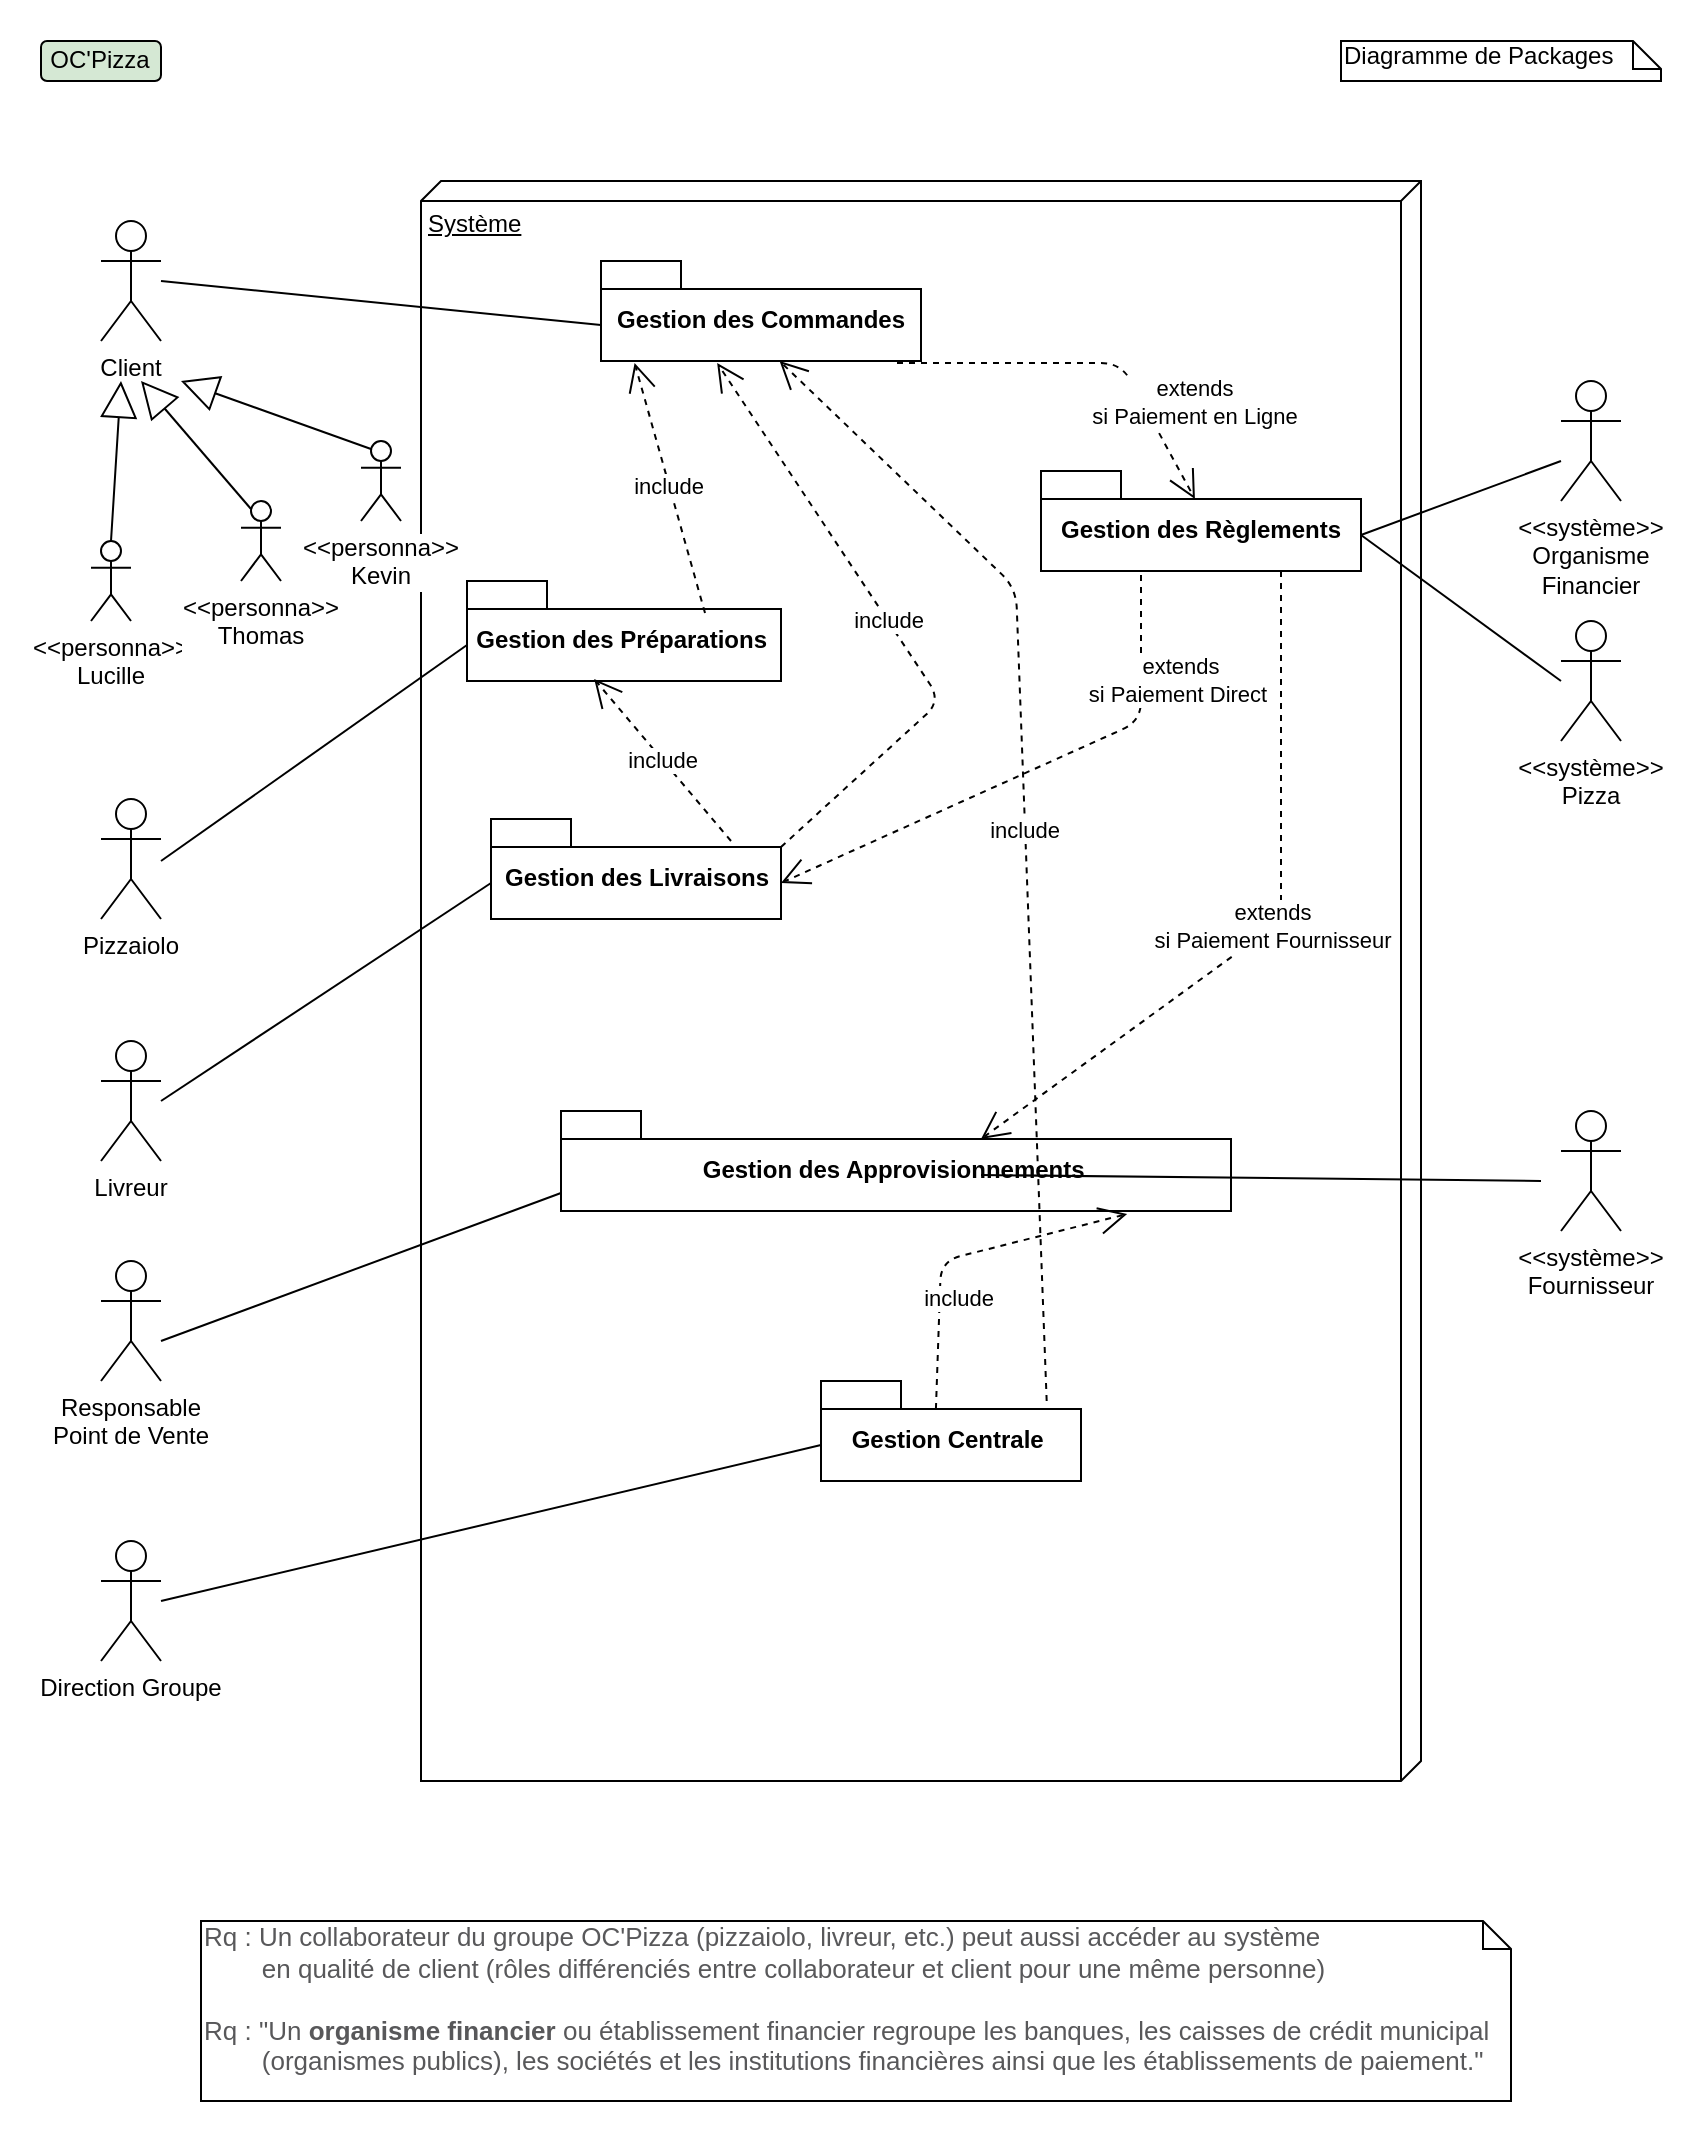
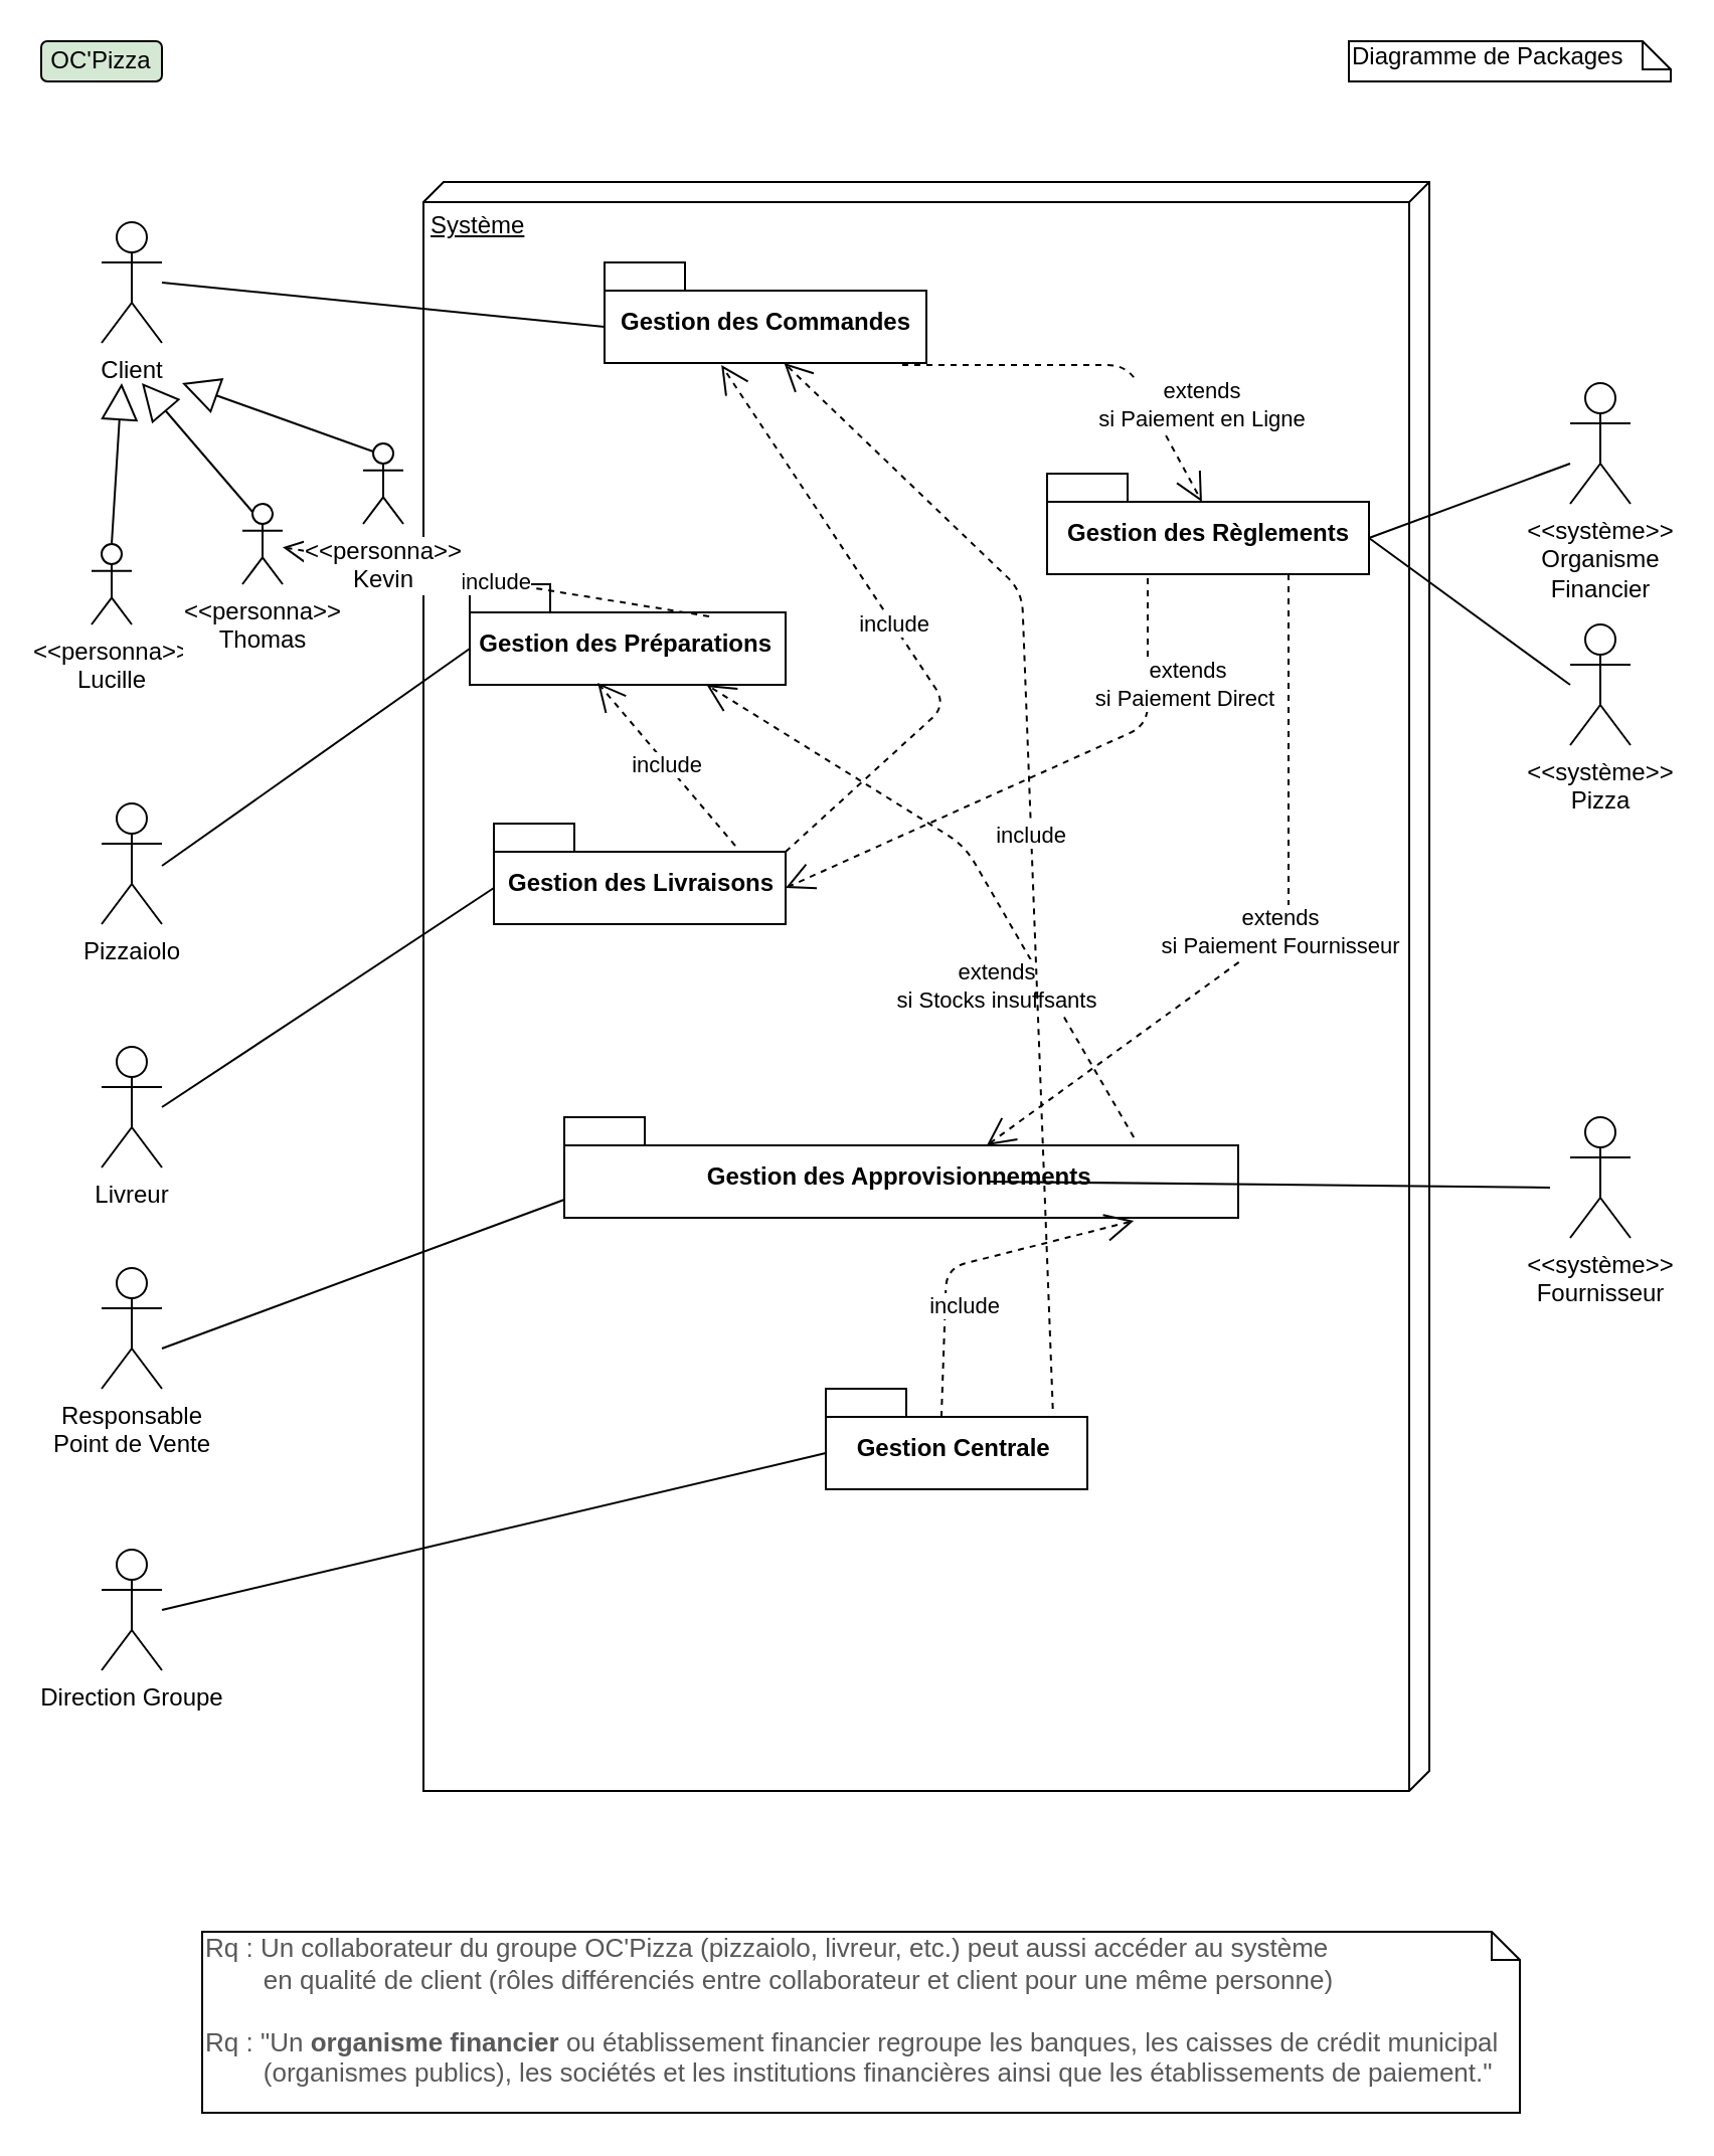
- <mxCell id="24" value="include" style="endArrow=open;endSize=12;dashed=1;html=1;entryX=0.105;entryY=1.02;entryDx=0;entryDy=0;entryPerimeter=0;exitX=0.758;exitY=0.32;exitDx=0;exitDy=0;exitPerimeter=0;" parent="1" source="9" target="6" edge="1"><mxGeometry width="160" relative="1" as="geometry"><mxPoint x="375" y="300" as="sourcePoint" /><mxPoint x="400" y="229.5" as="targetPoint" /><mxPoint as="offset" /></mxGeometry></mxCell>
+ <mxCell id="24" value="include" style="endArrow=open;endSize=12;dashed=1;html=1;exitX=0.758;exitY=0.32;exitDx=0;exitDy=0;exitPerimeter=0;" parent="1" source="9" target="35" edge="1"><mxGeometry width="160" relative="1" as="geometry"><mxPoint x="375" y="300" as="sourcePoint" /><mxPoint x="400" y="229.5" as="targetPoint" /><mxPoint as="offset" /></mxGeometry></mxCell>
+ <mxCell id="25" value="extends&lt;br&gt;si Stocks insuffsants" style="endArrow=open;endSize=12;dashed=1;html=1;entryX=0.75;entryY=1;entryDx=0;entryDy=0;entryPerimeter=0;exitX=0.845;exitY=0.2;exitDx=0;exitDy=0;exitPerimeter=0;" parent="1" source="11" target="9" edge="1"><mxGeometry x="-0.376" y="21" width="160" relative="1" as="geometry"><mxPoint x="476" y="560" as="sourcePoint" /><mxPoint x="580" y="510" as="targetPoint" /><Array as="points"><mxPoint x="479" y="420" /></Array><mxPoint as="offset" /></mxGeometry></mxCell>
